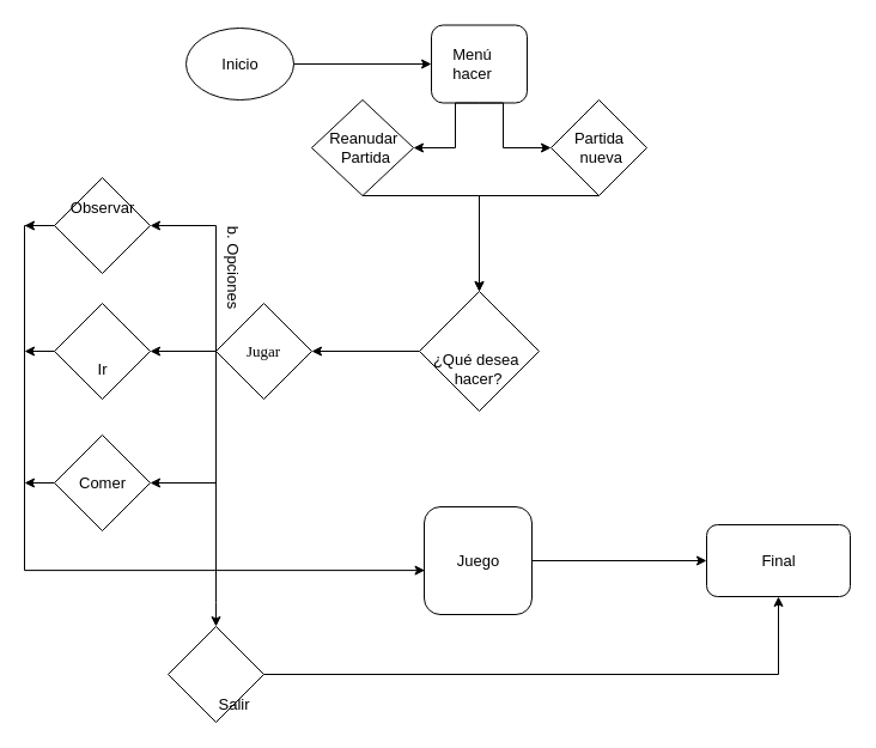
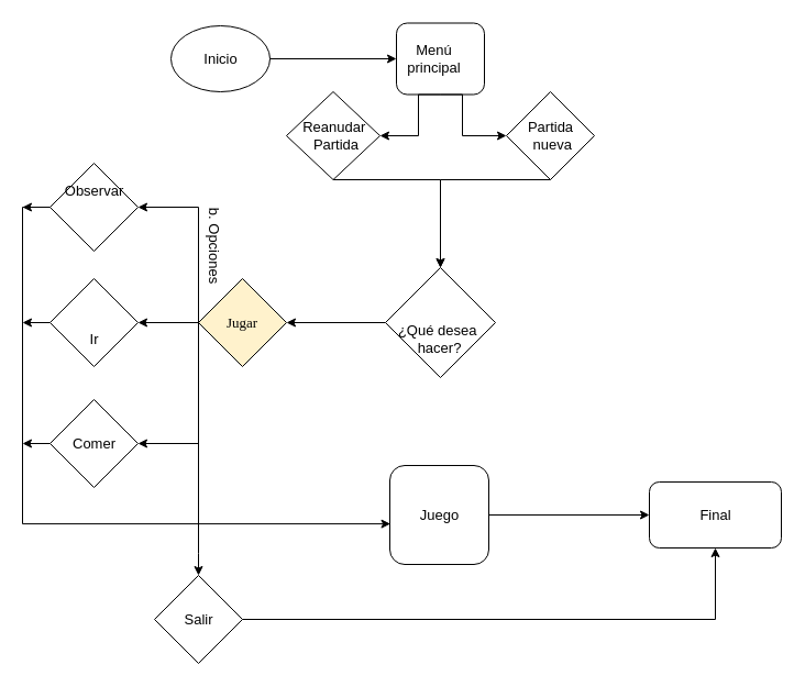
- <mxCell id="7" value="Menú &lt;br&gt;hacer" style="text;html=1;resizable=0;autosize=1;align=center;verticalAlign=middle;points=[];fillColor=none;strokeColor=none;rounded=0;fontFamily=Helvetica;fontSize=13;" parent="1" vertex="1"><mxGeometry x="364" y="33" width="60" height="40" as="geometry" /></mxCell>
+ <mxCell id="7" value="Menú &lt;br&gt;principal" style="text;html=1;resizable=0;autosize=1;align=center;verticalAlign=middle;points=[];fillColor=none;strokeColor=none;rounded=0;fontFamily=Helvetica;fontSize=13;" parent="1" vertex="1"><mxGeometry x="364" y="33" width="60" height="40" as="geometry" /></mxCell>
- <mxCell id="17" value="Jugar" style="rhombus;whiteSpace=wrap;html=1;fontFamily=Verdana;fontSize=13;" parent="1" vertex="1"><mxGeometry x="180" y="253" width="80" height="80" as="geometry" /></mxCell>
+ <mxCell id="17" value="Jugar" style="rhombus;whiteSpace=wrap;html=1;fontFamily=Verdana;fontSize=13;fillColor=#fff2cc;" parent="1" vertex="1"><mxGeometry x="180" y="253" width="80" height="80" as="geometry" /></mxCell>
- <mxCell id="39" value="Salir" style="text;html=1;resizable=0;autosize=1;align=center;verticalAlign=middle;points=[];fillColor=none;strokeColor=none;rounded=0;fontFamily=Helvetica;fontSize=13;" vertex="1" parent="1"><mxGeometry x="175" y="578" width="40" height="20" as="geometry" /></mxCell>
+ <mxCell id="39" value="Salir" style="text;html=1;resizable=0;autosize=1;align=center;verticalAlign=middle;points=[];fillColor=none;strokeColor=none;rounded=0;fontFamily=Helvetica;fontSize=13;" vertex="1" parent="1"><mxGeometry x="160" y="553" width="40" height="20" as="geometry" /></mxCell>
